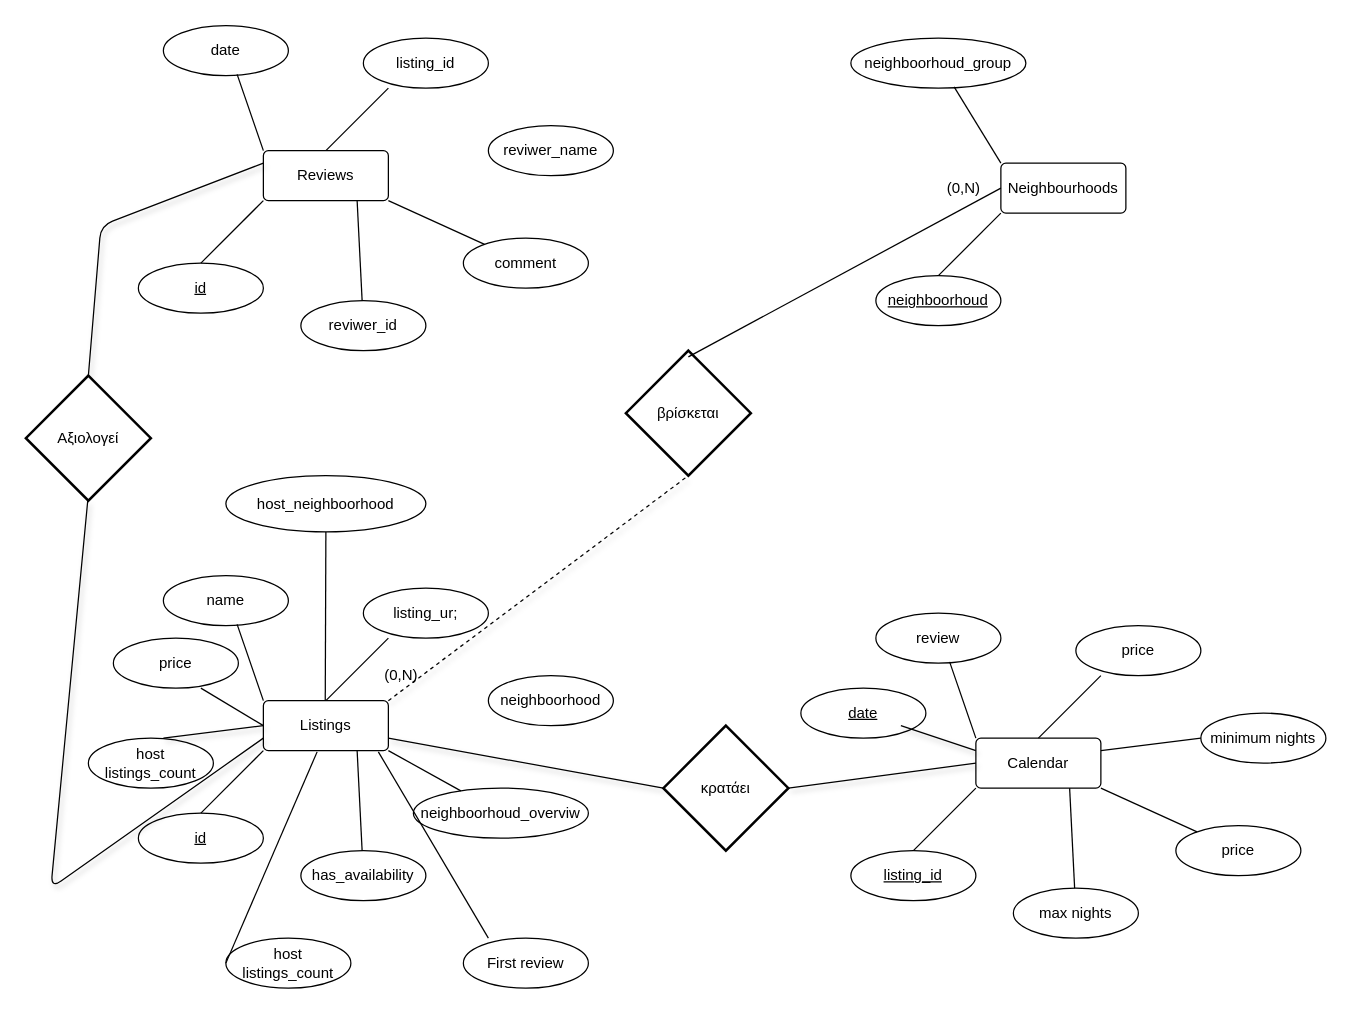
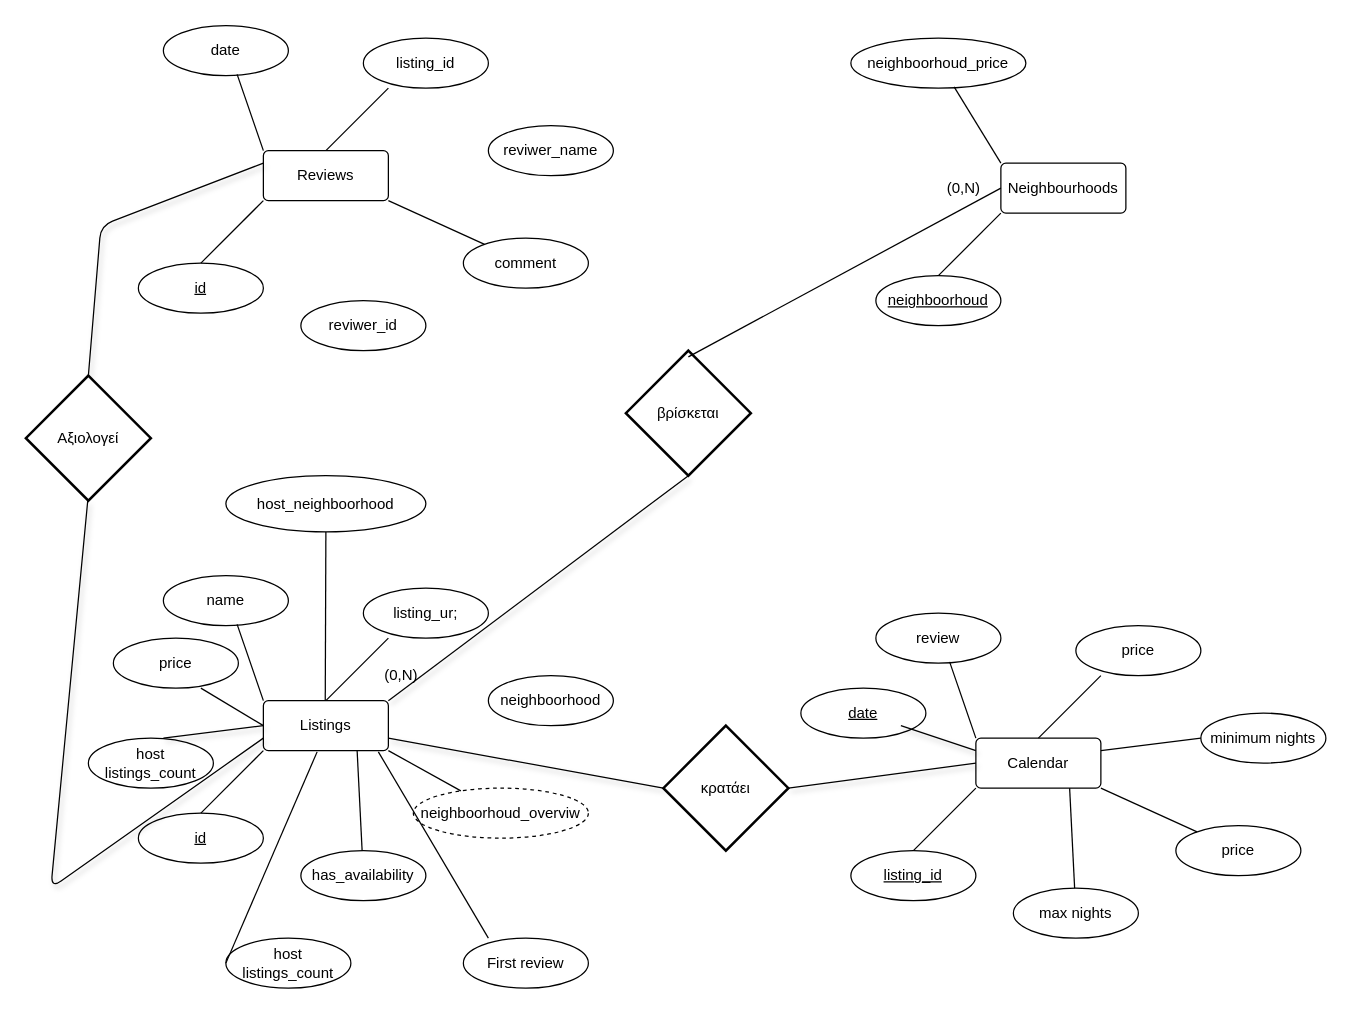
- <mxCell id="15" value="neighboorhoud_group" style="ellipse;whiteSpace=wrap;html=1;align=center;" vertex="1" parent="1"><mxGeometry x="680" y="30" width="140" height="40" as="geometry" /></mxCell>
+ <mxCell id="15" value="neighboorhoud_price" style="ellipse;whiteSpace=wrap;html=1;align=center;" vertex="1" parent="1"><mxGeometry x="680" y="30" width="140" height="40" as="geometry" /></mxCell>
- <mxCell id="7" value="" style="endArrow=none;html=1;entryX=0.75;entryY=1;entryDx=0;entryDy=0;" edge="1" parent="1" source="6" target="2"><mxGeometry width="50" height="50" relative="1" as="geometry"><mxPoint x="250" y="210" as="sourcePoint" /><mxPoint x="300" y="160" as="targetPoint" /></mxGeometry></mxCell>
- <mxCell id="43" value="" style="endArrow=none;html=1;shadow=1;exitX=1;exitY=0;exitDx=0;exitDy=0;entryX=0.5;entryY=1;entryDx=0;entryDy=0;entryPerimeter=0;dashed=1;" edge="1" parent="1" source="21" target="19"><mxGeometry width="50" height="50" relative="1" as="geometry"><mxPoint x="500" y="520" as="sourcePoint" /><mxPoint x="550" y="380" as="targetPoint" /></mxGeometry></mxCell>
+ <mxCell id="43" value="" style="endArrow=none;html=1;shadow=1;exitX=1;exitY=0;exitDx=0;exitDy=0;entryX=0.5;entryY=1;entryDx=0;entryDy=0;entryPerimeter=0;" edge="1" parent="1" source="21" target="19"><mxGeometry width="50" height="50" relative="1" as="geometry"><mxPoint x="500" y="520" as="sourcePoint" /><mxPoint x="550" y="380" as="targetPoint" /></mxGeometry></mxCell>
- <mxCell id="27" value="neighboorhoud_overviw" style="ellipse;whiteSpace=wrap;html=1;align=center;" vertex="1" parent="1"><mxGeometry x="330" y="630" width="140" height="40" as="geometry" /></mxCell>
+ <mxCell id="27" value="neighboorhoud_overviw" style="ellipse;whiteSpace=wrap;html=1;align=center;dashed=1;" vertex="1" parent="1"><mxGeometry x="330" y="630" width="140" height="40" as="geometry" /></mxCell>
